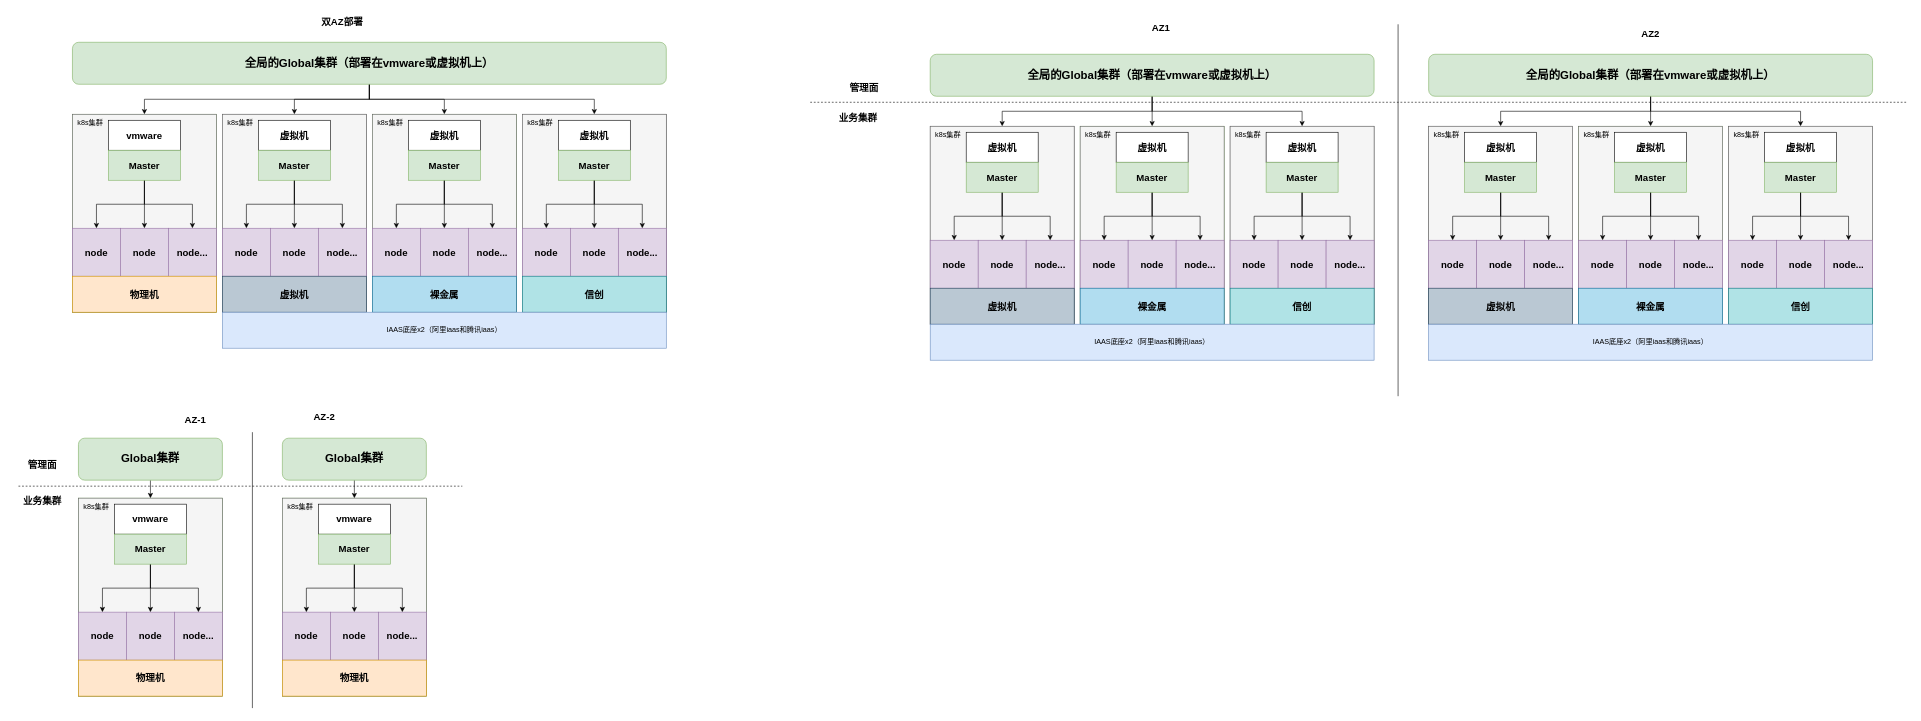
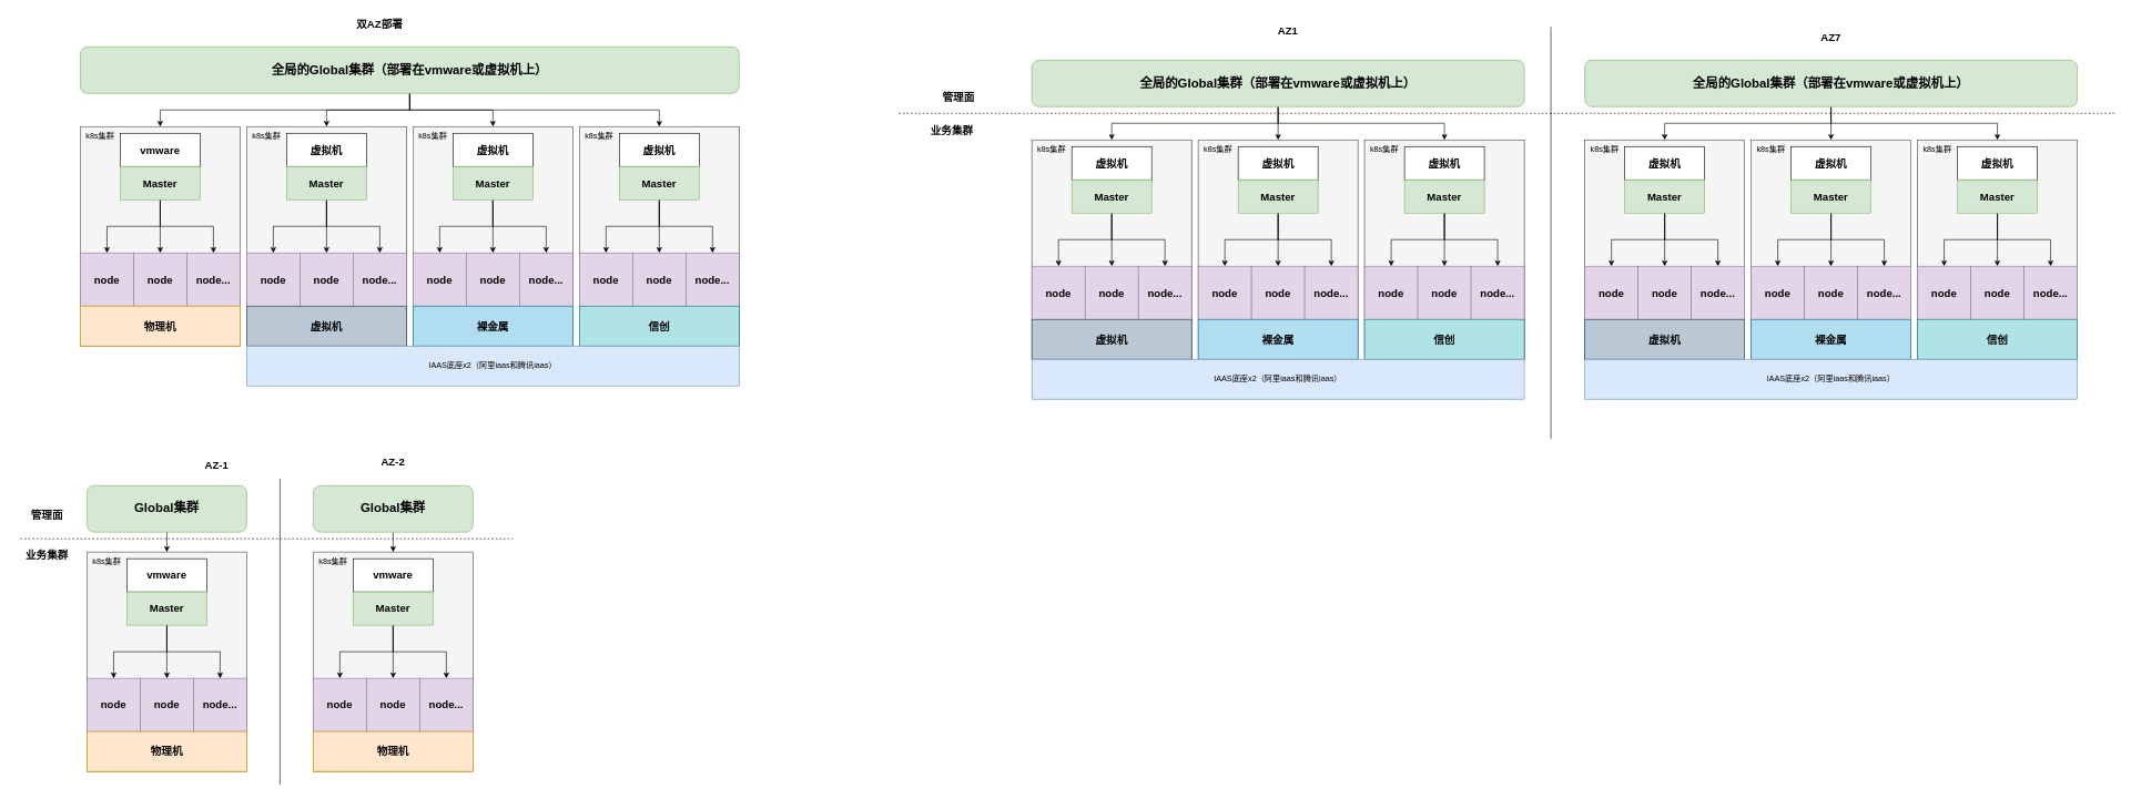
- <mxCell id="175" value="&lt;b&gt;&lt;font style=&quot;font-size: 16px;&quot;&gt;AZ2&lt;/font&gt;&lt;/b&gt;" style="text;html=1;strokeColor=none;fillColor=none;align=center;verticalAlign=middle;whiteSpace=wrap;rounded=0;" vertex="1" parent="1"><mxGeometry x="2701" y="40" width="100" height="30" as="geometry" /></mxCell>
+ <mxCell id="175" value="&lt;b&gt;&lt;font style=&quot;font-size: 16px;&quot;&gt;AZ7&lt;/font&gt;&lt;/b&gt;" style="text;html=1;strokeColor=none;fillColor=none;align=center;verticalAlign=middle;whiteSpace=wrap;rounded=0;" vertex="1" parent="1"><mxGeometry x="2701" y="40" width="100" height="30" as="geometry" /></mxCell>
- <mxCell id="84" value="&lt;b&gt;&lt;font style=&quot;font-size: 16px;&quot;&gt;AZ-2&lt;/font&gt;&lt;/b&gt;" style="text;html=1;strokeColor=none;fillColor=none;align=center;verticalAlign=middle;whiteSpace=wrap;rounded=0;" vertex="1" parent="1"><mxGeometry x="490" y="680" width="100" height="30" as="geometry" /></mxCell>
+ <mxCell id="84" value="&lt;b&gt;&lt;font style=&quot;font-size: 16px;&quot;&gt;AZ-2&lt;/font&gt;&lt;/b&gt;" style="text;html=1;strokeColor=none;fillColor=none;align=center;verticalAlign=middle;whiteSpace=wrap;rounded=0;" vertex="1" parent="1"><mxGeometry x="540" y="680" width="100" height="30" as="geometry" /></mxCell>
